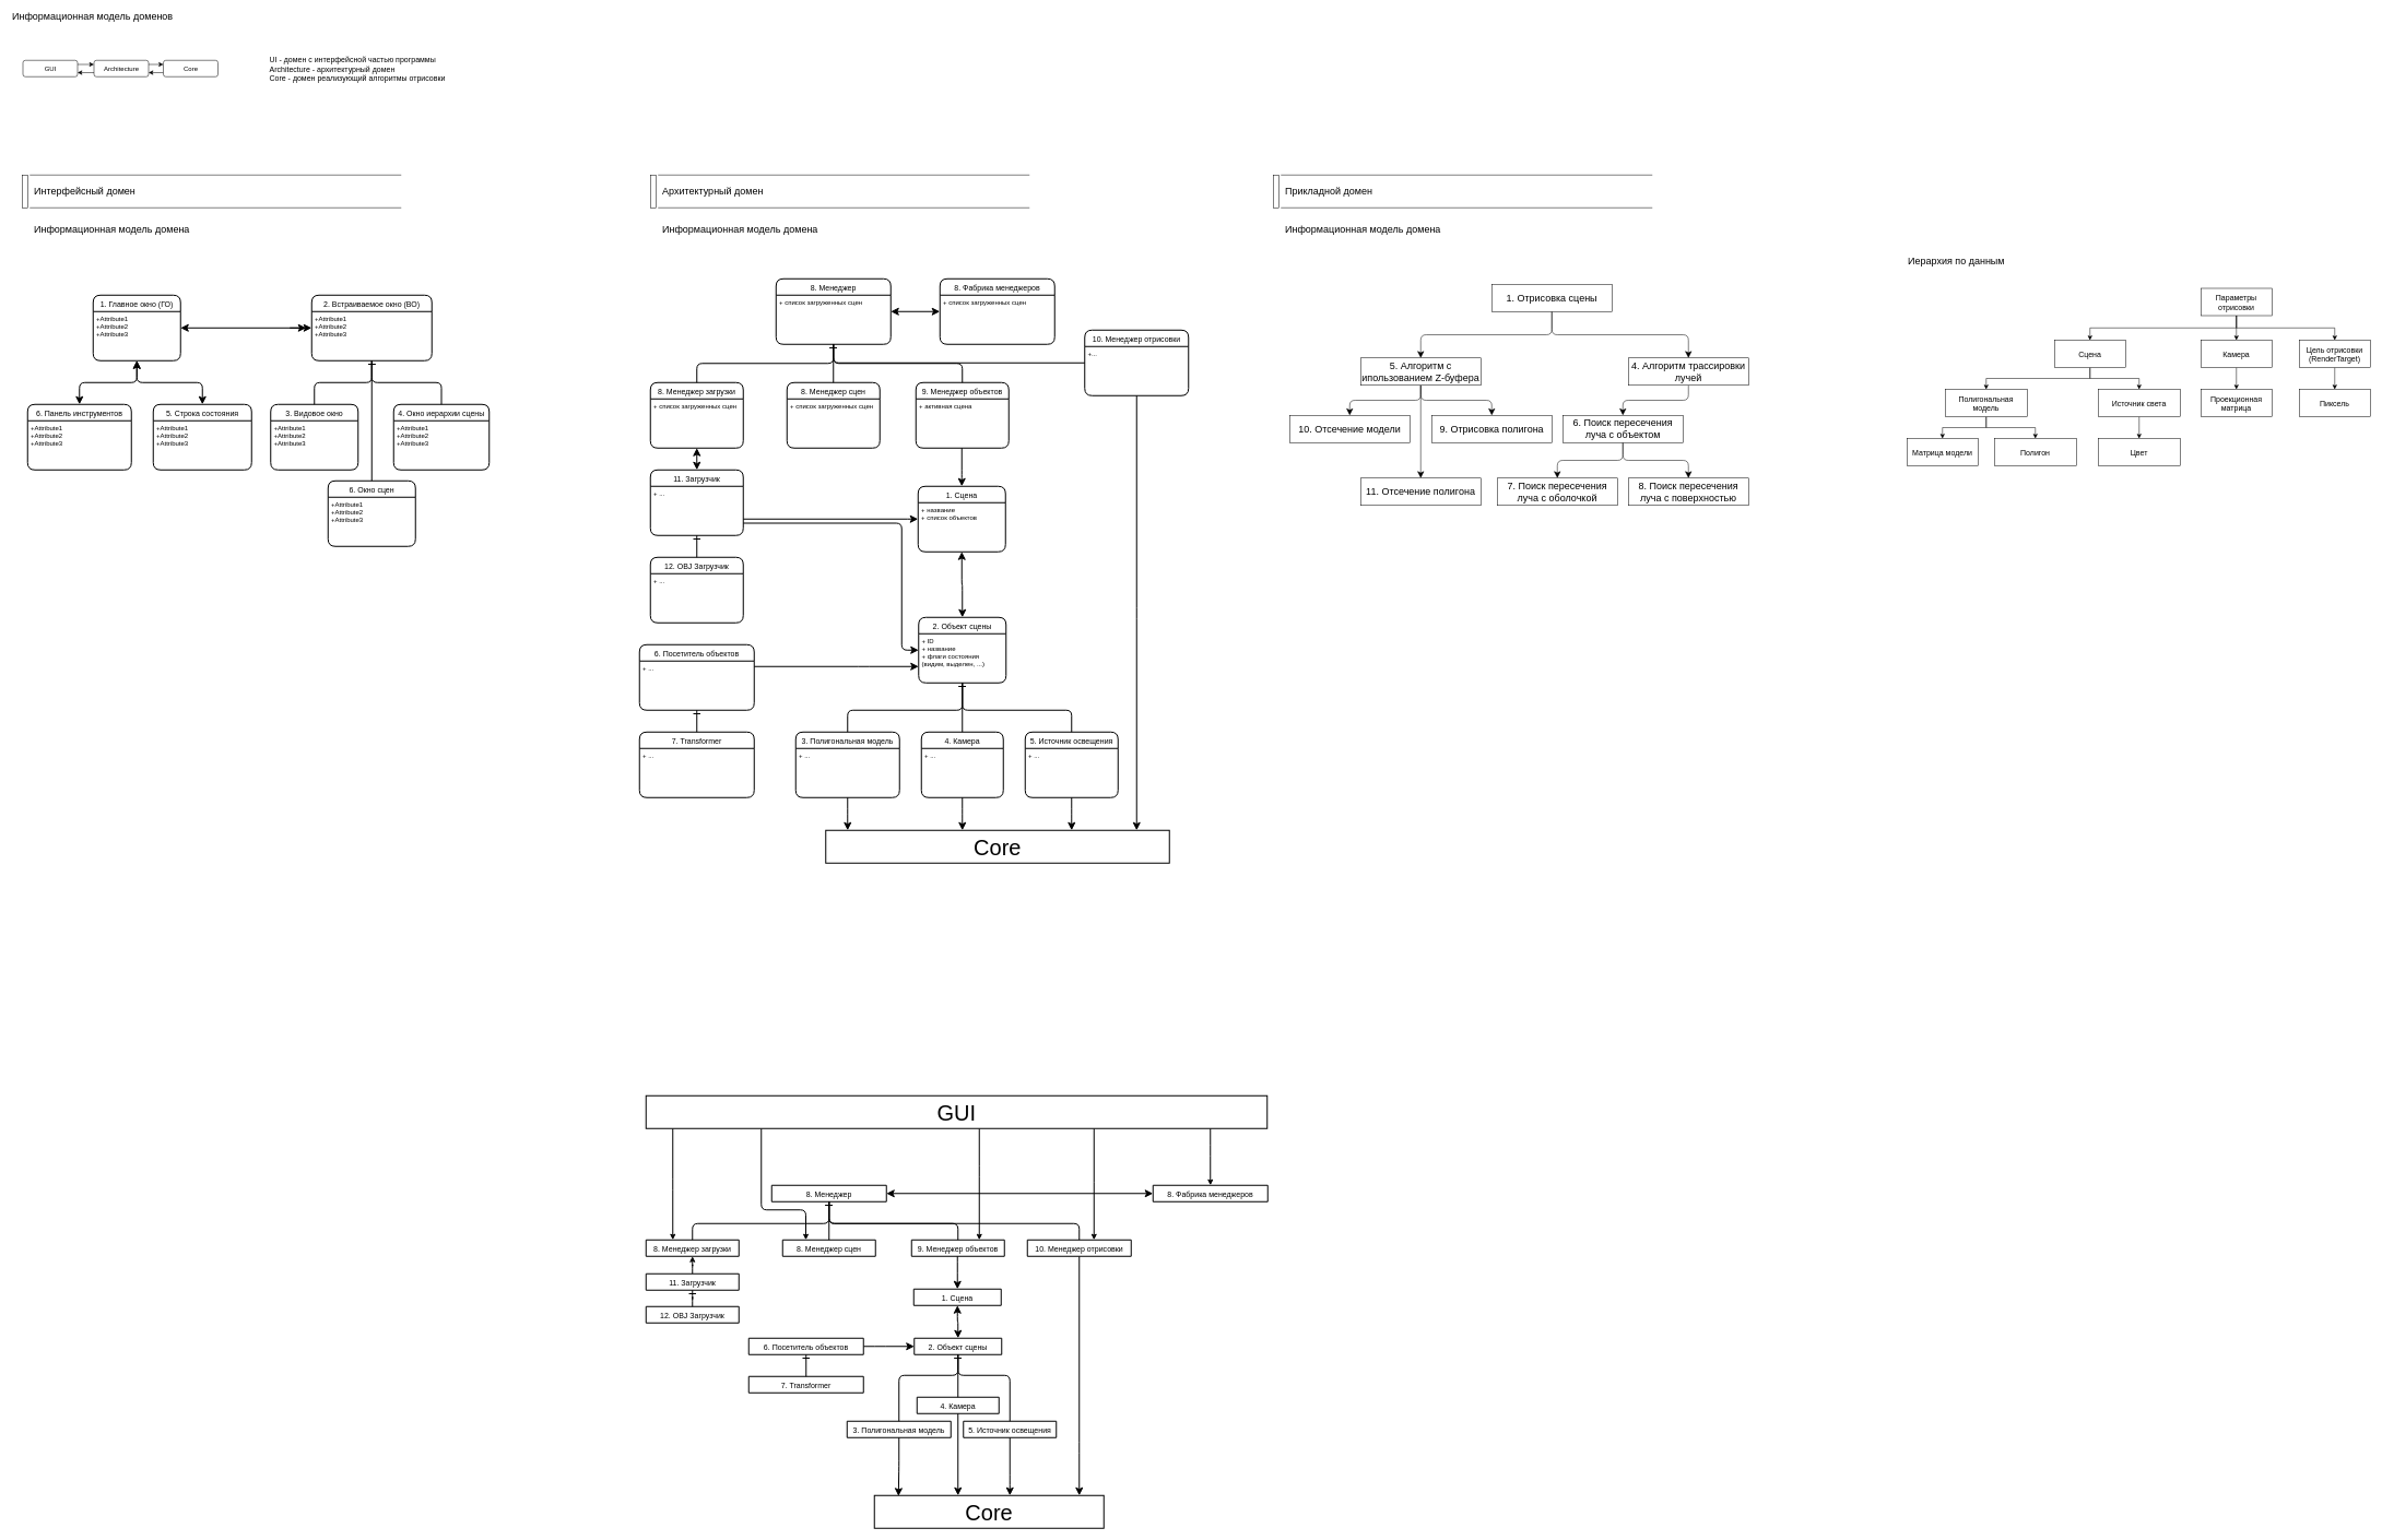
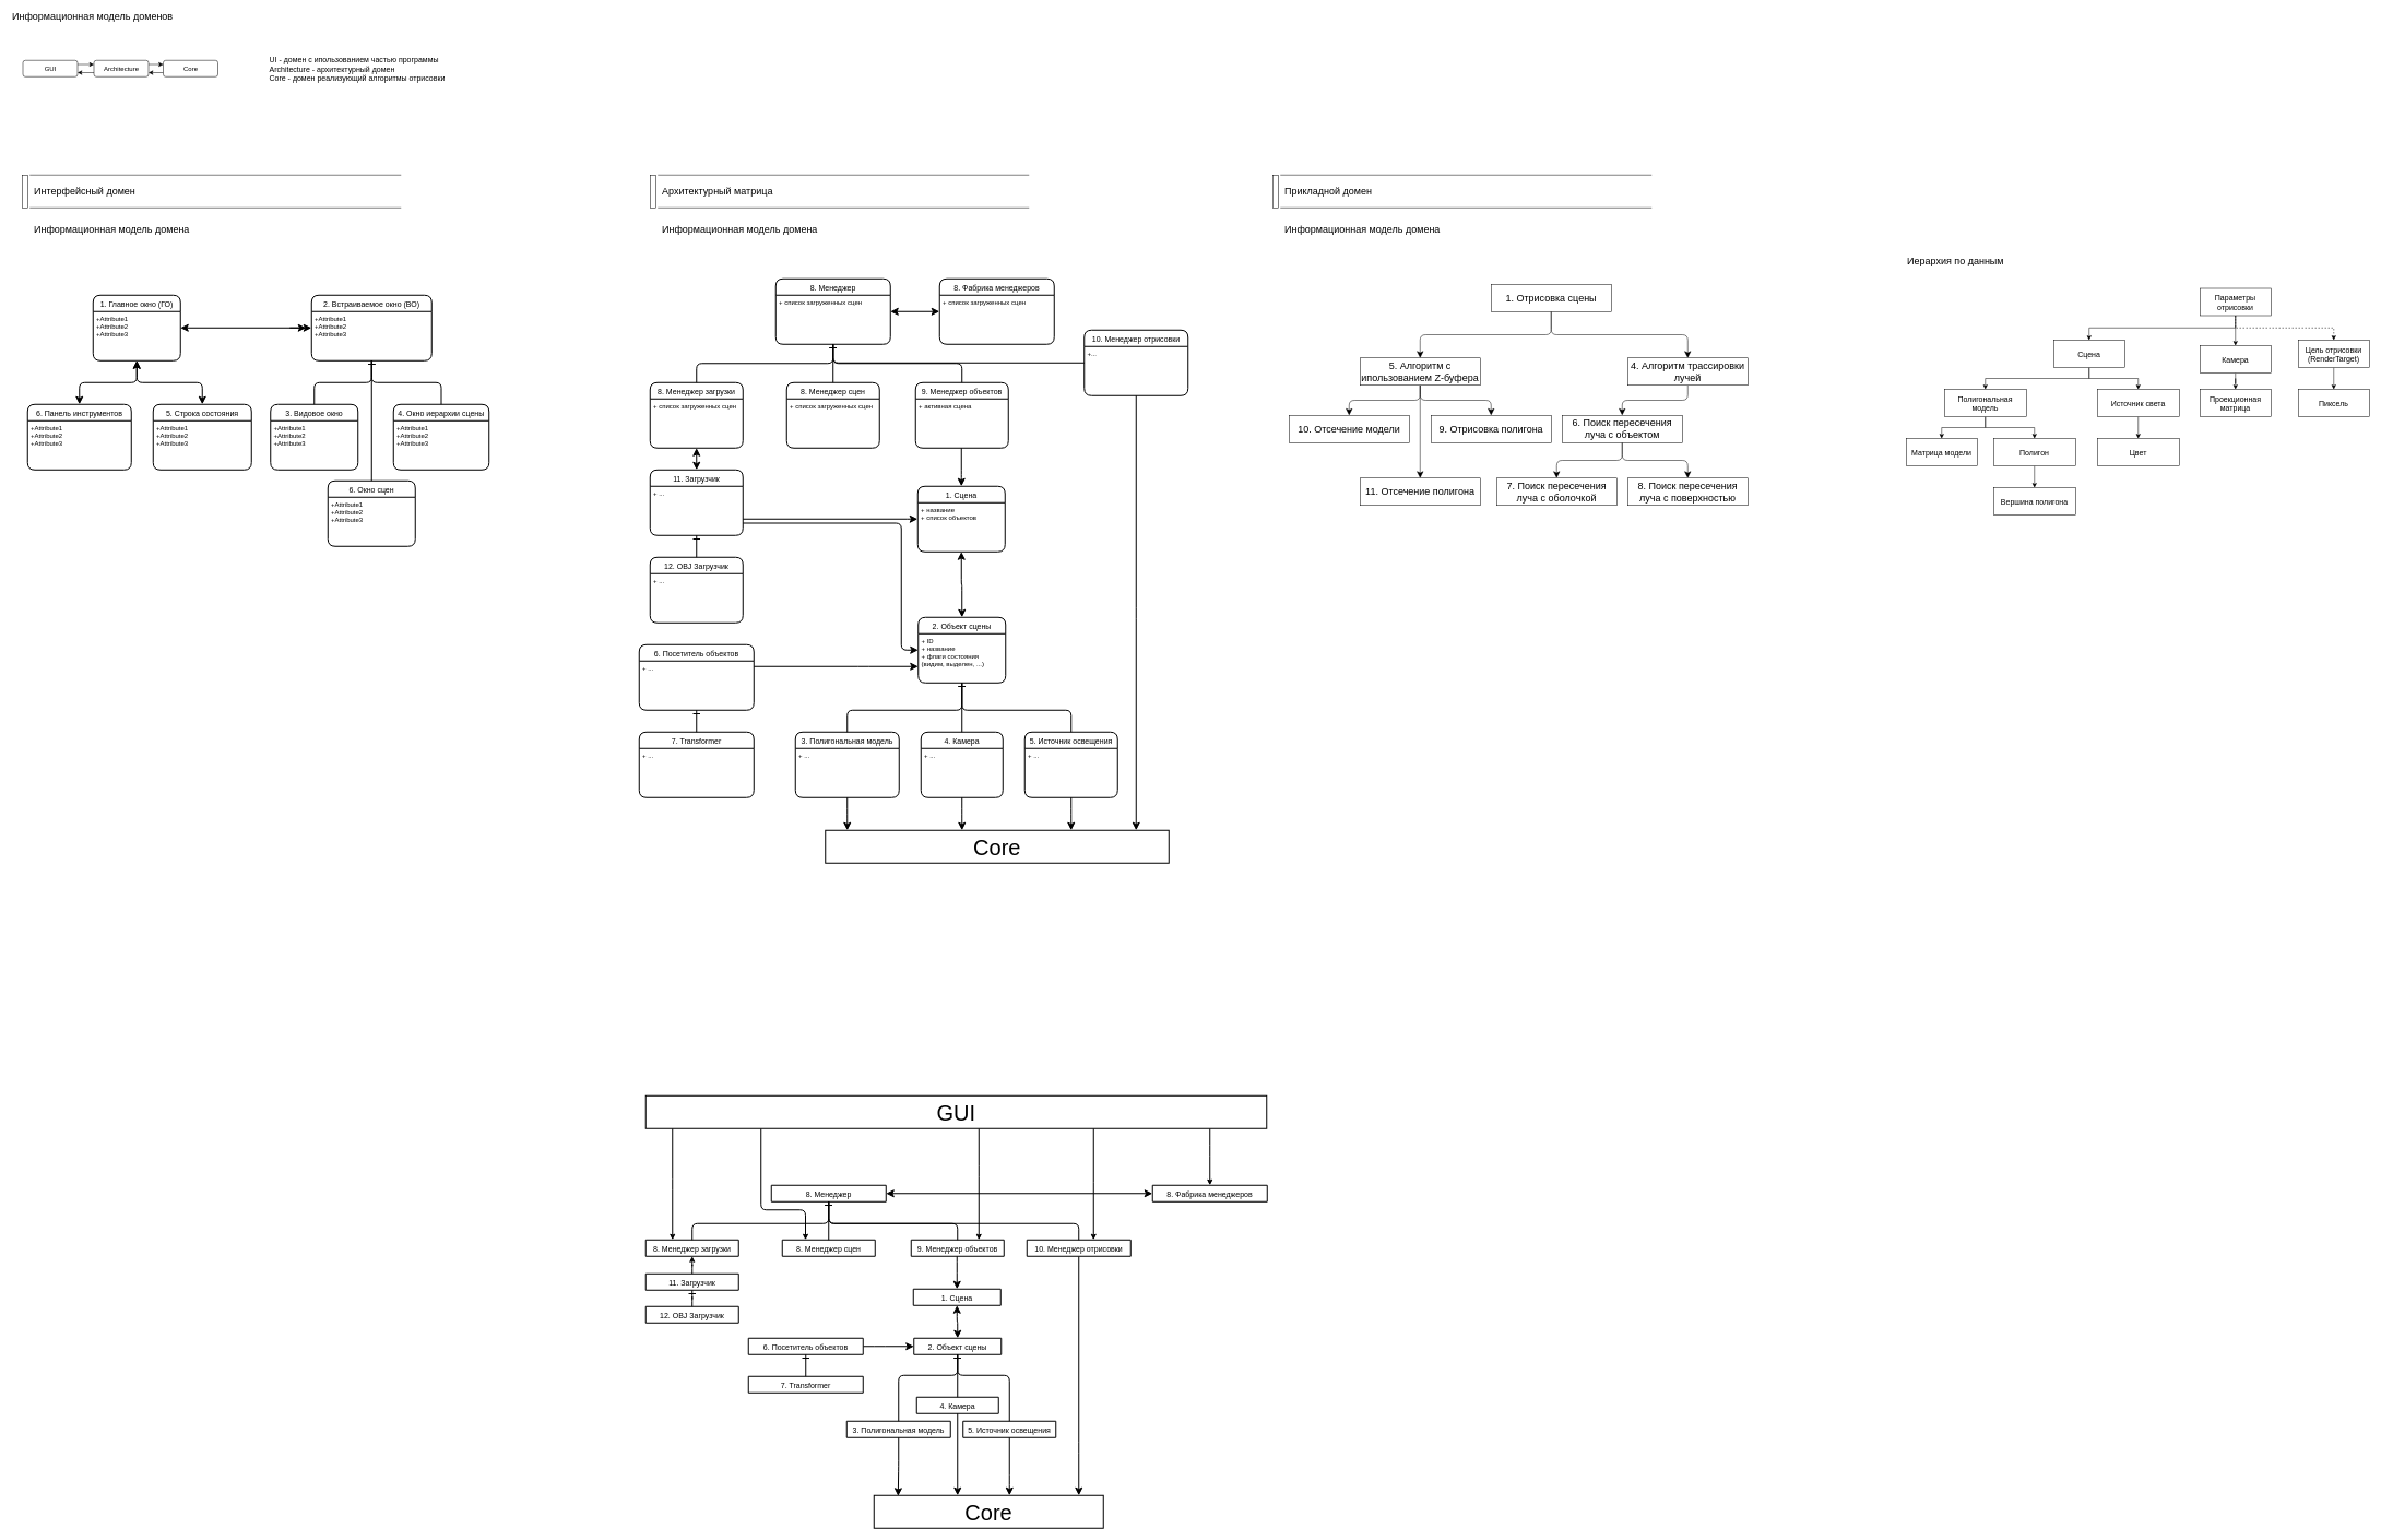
- <mxCell id="10" value="&lt;p style=&quot;font-size: 14px&quot;&gt;&lt;font style=&quot;font-size: 14px&quot;&gt;&lt;span style=&quot;font-weight: 400&quot;&gt;UI - домен с интерфейсной частью программы&lt;br&gt;&lt;/span&gt;&lt;/font&gt;&lt;font style=&quot;font-weight: normal ; font-size: 14px&quot;&gt;Architecture - архитектурный домен&lt;br&gt;&lt;/font&gt;&lt;span style=&quot;font-weight: 400&quot;&gt;&lt;font style=&quot;font-size: 14px&quot;&gt;Core - домен реализующий алгоритмы отрисовки&lt;/font&gt;&lt;/span&gt;&lt;/p&gt;" style="text;html=1;strokeColor=none;fillColor=none;align=left;verticalAlign=top;whiteSpace=wrap;rounded=0;" parent="1" vertex="1"><mxGeometry x="491" y="80" width="410" height="110" as="geometry" /></mxCell>
+ <mxCell id="10" value="&lt;p style=&quot;font-size: 14px&quot;&gt;&lt;font style=&quot;font-size: 14px&quot;&gt;&lt;span style=&quot;font-weight: 400&quot;&gt;UI - домен с ипользованием частью программы&lt;br&gt;&lt;/span&gt;&lt;/font&gt;&lt;font style=&quot;font-weight: normal ; font-size: 14px&quot;&gt;Architecture - архитектурный домен&lt;br&gt;&lt;/font&gt;&lt;span style=&quot;font-weight: 400&quot;&gt;&lt;font style=&quot;font-size: 14px&quot;&gt;Core - домен реализующий алгоритмы отрисовки&lt;/font&gt;&lt;/span&gt;&lt;/p&gt;" style="text;html=1;strokeColor=none;fillColor=none;align=left;verticalAlign=top;whiteSpace=wrap;rounded=0;" parent="1" vertex="1"><mxGeometry x="491" y="80" width="410" height="110" as="geometry" /></mxCell>
- <mxCell id="38" value="&lt;font style=&quot;font-size: 18px&quot;&gt;Архитектурный домен&lt;/font&gt;" style="text;html=1;strokeColor=none;fillColor=none;align=left;verticalAlign=middle;whiteSpace=wrap;rounded=0;" parent="1" vertex="1"><mxGeometry x="1210" y="320" width="320" height="60" as="geometry" /></mxCell>
+ <mxCell id="38" value="&lt;font style=&quot;font-size: 18px&quot;&gt;Архитектурный матрица&lt;/font&gt;" style="text;html=1;strokeColor=none;fillColor=none;align=left;verticalAlign=middle;whiteSpace=wrap;rounded=0;" parent="1" vertex="1"><mxGeometry x="1210" y="320" width="320" height="60" as="geometry" /></mxCell>
- <mxCell id="97" style="edgeStyle=orthogonalEdgeStyle;rounded=0;orthogonalLoop=1;jettySize=auto;html=1;exitX=0.5;exitY=1;exitDx=0;exitDy=0;" parent="1" source="98" target="93" edge="1"><mxGeometry relative="1" as="geometry" /></mxCell>
+ <mxCell id="97" style="edgeStyle=orthogonalEdgeStyle;rounded=0;orthogonalLoop=1;jettySize=auto;html=1;exitX=0.5;exitY=1;exitDx=0;exitDy=0;dashed=1;" parent="1" source="98" target="93" edge="1"><mxGeometry relative="1" as="geometry" /></mxCell>
- <mxCell id="91" value="&lt;font style=&quot;font-size: 14px&quot;&gt;Камера&lt;/font&gt;" style="rounded=0;whiteSpace=wrap;html=1;" parent="1" vertex="1"><mxGeometry x="4028" y="622.5" width="130" height="50" as="geometry" /></mxCell>
+ <mxCell id="91" value="&lt;font style=&quot;font-size: 14px&quot;&gt;Камера&lt;/font&gt;" style="rounded=0;whiteSpace=wrap;html=1;" parent="1" vertex="1"><mxGeometry x="4028" y="632.5" width="130" height="50" as="geometry" /></mxCell>
+ <mxCell id="87" style="edgeStyle=orthogonalEdgeStyle;rounded=0;orthogonalLoop=1;jettySize=auto;html=1;" parent="1" source="88" target="89" edge="1"><mxGeometry relative="1" as="geometry" /></mxCell>
+ <mxCell id="89" value="&lt;font style=&quot;font-size: 14px&quot;&gt;Вершина полигона&lt;/font&gt;" style="rounded=0;whiteSpace=wrap;html=1;" parent="1" vertex="1"><mxGeometry x="3650" y="892.5" width="150" height="50" as="geometry" /></mxCell>
